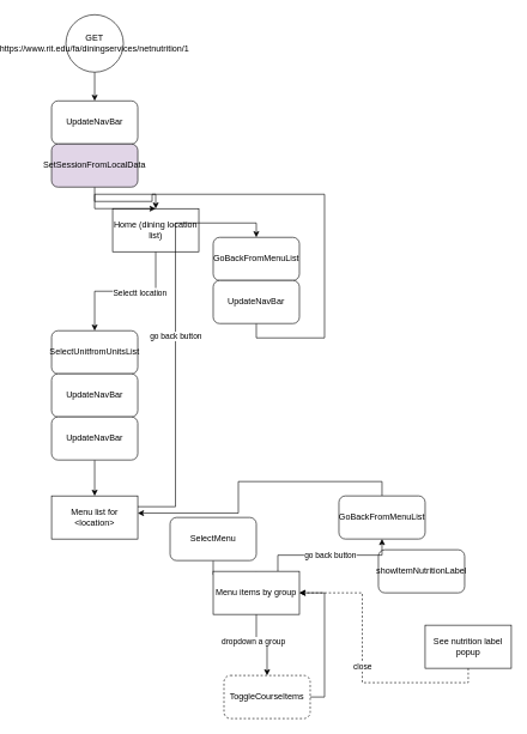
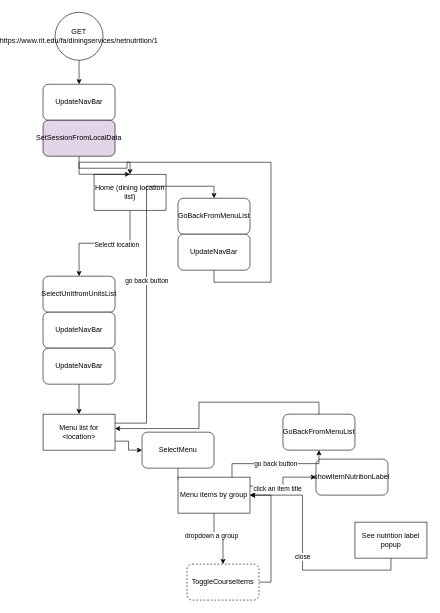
+ <mxCell id="21" style="edgeStyle=orthogonalEdgeStyle;rounded=0;orthogonalLoop=1;jettySize=auto;html=1;exitX=1;exitY=0.75;exitDx=0;exitDy=0;entryX=0;entryY=0.5;entryDx=0;entryDy=0;" parent="1" source="22" target="26" edge="1"><mxGeometry relative="1" as="geometry" /></mxCell>
+ <mxCell id="29" style="edgeStyle=orthogonalEdgeStyle;rounded=0;orthogonalLoop=1;jettySize=auto;html=1;exitX=1;exitY=0.25;exitDx=0;exitDy=0;entryX=0;entryY=0.5;entryDx=0;entryDy=0;" parent="1" source="32" target="3" edge="1"><mxGeometry relative="1" as="geometry"><mxPoint x="510" y="795" as="targetPoint" /></mxGeometry></mxCell>
+ <mxCell id="30" value="click an item title" style="edgeLabel;html=1;align=center;verticalAlign=middle;resizable=0;points=[];" parent="29" vertex="1" connectable="0"><mxGeometry x="-0.275" y="-3" relative="1" as="geometry"><mxPoint as="offset" /></mxGeometry></mxCell>
- <mxCell id="2" value="close" style="edgeStyle=orthogonalEdgeStyle;rounded=0;orthogonalLoop=1;jettySize=auto;html=1;exitX=0.5;exitY=1;exitDx=0;exitDy=0;entryX=1;entryY=0.5;entryDx=0;entryDy=0;dashed=1;" parent="1" source="33" target="32" edge="1"><mxGeometry relative="1" as="geometry"><mxPoint x="590" y="900" as="targetPoint" /></mxGeometry></mxCell>
+ <mxCell id="2" value="close" style="edgeStyle=orthogonalEdgeStyle;rounded=0;orthogonalLoop=1;jettySize=auto;html=1;exitX=0.5;exitY=1;exitDx=0;exitDy=0;entryX=1;entryY=0.5;entryDx=0;entryDy=0;" parent="1" source="33" target="32" edge="1"><mxGeometry relative="1" as="geometry"><mxPoint x="590" y="900" as="targetPoint" /></mxGeometry></mxCell>
